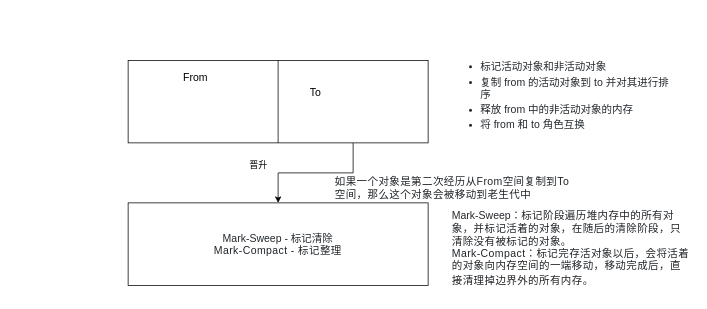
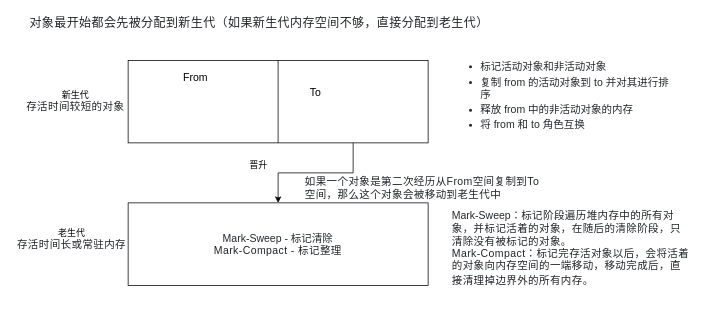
+ <mxCell id="8" value="&lt;span style=&quot;color: rgb(33 , 37 , 41) ; font-family: , , &amp;#34;segoe ui&amp;#34; , &amp;#34;roboto&amp;#34; , &amp;#34;helvetica neue&amp;#34; , &amp;#34;arial&amp;#34; , &amp;#34;noto sans&amp;#34; , &amp;#34;liberation sans&amp;#34; , sans-serif , &amp;#34;apple color emoji&amp;#34; , &amp;#34;segoe ui emoji&amp;#34; , &amp;#34;segoe ui symbol&amp;#34; , &amp;#34;noto color emoji&amp;#34; ; font-size: 16px ; letter-spacing: 0.544px ; text-align: left ; background-color: rgb(255 , 255 , 255)&quot;&gt;对象最开始都会先被分配到新生代（如果新生代内存空间不够，直接分配到老生代）&lt;/span&gt;" style="text;html=1;strokeColor=none;fillColor=none;align=center;verticalAlign=middle;whiteSpace=wrap;rounded=0;" vertex="1" parent="1"><mxGeometry x="20" y="20" width="650" height="20" as="geometry" /></mxCell>
+ <mxCell id="6" value="新生代&lt;br&gt;&lt;span style=&quot;color: rgb(33 , 37 , 41) ; letter-spacing: 0.544px ; text-align: left ; background-color: rgb(255 , 255 , 255)&quot;&gt;&lt;font style=&quot;font-size: 14px&quot;&gt;存活时间较短的对象&lt;/font&gt;&lt;/span&gt;" style="text;html=1;strokeColor=none;fillColor=none;align=center;verticalAlign=middle;whiteSpace=wrap;rounded=0;" vertex="1" parent="1"><mxGeometry x="30" y="117.5" width="140" height="35" as="geometry" /></mxCell>
- <mxCell id="13" value="&lt;span style=&quot;color: rgb(33 , 37 , 41) ; font-family: , , &amp;#34;segoe ui&amp;#34; , &amp;#34;roboto&amp;#34; , &amp;#34;helvetica neue&amp;#34; , &amp;#34;arial&amp;#34; , &amp;#34;noto sans&amp;#34; , &amp;#34;liberation sans&amp;#34; , sans-serif , &amp;#34;apple color emoji&amp;#34; , &amp;#34;segoe ui emoji&amp;#34; , &amp;#34;segoe ui symbol&amp;#34; , &amp;#34;noto color emoji&amp;#34; ; letter-spacing: 0.544px ; background-color: rgb(255 , 255 , 255)&quot;&gt;&lt;font style=&quot;font-size: 14px&quot;&gt;如果一个对象是第二次经历从From空间复制到To空间，那么这个对象会被移动到老生代中&lt;/font&gt;&lt;/span&gt;" style="text;html=1;strokeColor=none;fillColor=none;align=left;verticalAlign=middle;whiteSpace=wrap;rounded=0;" vertex="1" parent="1"><mxGeometry x="444" y="240" width="316" height="20" as="geometry" /></mxCell>
+ <mxCell id="13" value="&lt;span style=&quot;color: rgb(33 , 37 , 41) ; font-family: , , &amp;#34;segoe ui&amp;#34; , &amp;#34;roboto&amp;#34; , &amp;#34;helvetica neue&amp;#34; , &amp;#34;arial&amp;#34; , &amp;#34;noto sans&amp;#34; , &amp;#34;liberation sans&amp;#34; , sans-serif , &amp;#34;apple color emoji&amp;#34; , &amp;#34;segoe ui emoji&amp;#34; , &amp;#34;segoe ui symbol&amp;#34; , &amp;#34;noto color emoji&amp;#34; ; letter-spacing: 0.544px ; background-color: rgb(255 , 255 , 255)&quot;&gt;&lt;font style=&quot;font-size: 14px&quot;&gt;如果一个对象是第二次经历从From空间复制到To空间，那么这个对象会被移动到老生代中&lt;/font&gt;&lt;/span&gt;" style="text;html=1;strokeColor=none;fillColor=none;align=left;verticalAlign=middle;whiteSpace=wrap;rounded=0;" vertex="1" parent="1"><mxGeometry x="404" y="240" width="316" height="20" as="geometry" /></mxCell>
+ <mxCell id="7" value="老生代&lt;br&gt;&lt;span style=&quot;color: rgb(33 , 37 , 41) ; letter-spacing: 0.544px ; text-align: left ; background-color: rgb(255 , 255 , 255)&quot;&gt;&lt;font style=&quot;font-size: 14px&quot;&gt;存活时间长或常驻内存&lt;/font&gt;&lt;/span&gt;" style="text;html=1;strokeColor=none;fillColor=none;align=center;verticalAlign=middle;whiteSpace=wrap;rounded=0;" vertex="1" parent="1"><mxGeometry x="20" y="300" width="150" height="35" as="geometry" /></mxCell>
